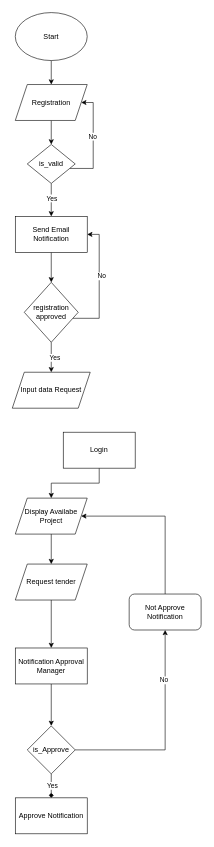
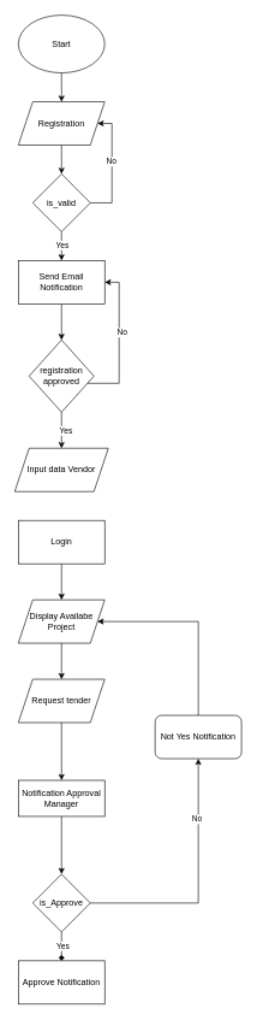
- <mxCell id="10" value="is_valid" style="rhombus;whiteSpace=wrap;html=1;" vertex="1" parent="1"><mxGeometry x="45" y="240" width="80" height="65" as="geometry" /></mxCell>
+ <mxCell id="10" value="is_valid" style="rhombus;whiteSpace=wrap;html=1;" vertex="1" parent="1"><mxGeometry x="45" y="240" width="80" height="80" as="geometry" /></mxCell>
- <mxCell id="18" value="Input data Request" style="shape=parallelogram;perimeter=parallelogramPerimeter;whiteSpace=wrap;html=1;fixedSize=1;" vertex="1" parent="1"><mxGeometry x="20" y="620" width="130" height="60" as="geometry" /></mxCell>
+ <mxCell id="18" value="Input data Vendor" style="shape=parallelogram;perimeter=parallelogramPerimeter;whiteSpace=wrap;html=1;fixedSize=1;" vertex="1" parent="1"><mxGeometry x="20" y="620" width="130" height="60" as="geometry" /></mxCell>
- <mxCell id="20" value="Login" style="whiteSpace=wrap;html=1;" vertex="1" parent="1"><mxGeometry x="105" y="720" width="120" height="60" as="geometry" /></mxCell>
+ <mxCell id="20" value="Login" style="whiteSpace=wrap;html=1;" vertex="1" parent="1"><mxGeometry x="25" y="720" width="120" height="60" as="geometry" /></mxCell>
- <mxCell id="33" value="Not Approve Notification" style="rounded=1;whiteSpace=wrap;html=1;" vertex="1" parent="1"><mxGeometry x="215" y="990" width="120" height="60" as="geometry" /></mxCell>
+ <mxCell id="33" value="Not Yes Notification" style="rounded=1;whiteSpace=wrap;html=1;" vertex="1" parent="1"><mxGeometry x="215" y="990" width="120" height="60" as="geometry" /></mxCell>
- <mxCell id="26" value="Notification Approval Manager" style="whiteSpace=wrap;html=1;" vertex="1" parent="1"><mxGeometry x="25" y="1080" width="120" height="60" as="geometry" /></mxCell>
+ <mxCell id="26" value="Notification Approval Manager" style="whiteSpace=wrap;html=1;" vertex="1" parent="1"><mxGeometry x="25" y="1080" width="120" height="50" as="geometry" /></mxCell>
